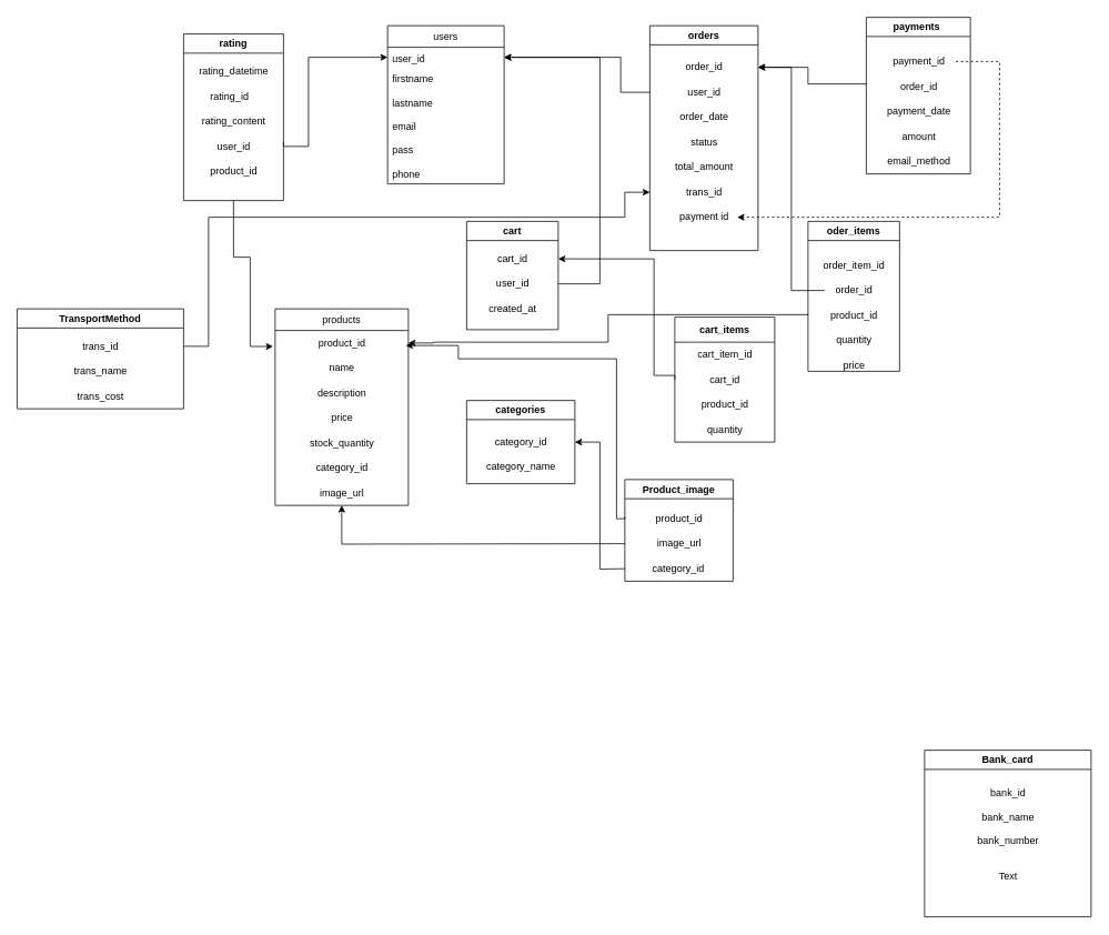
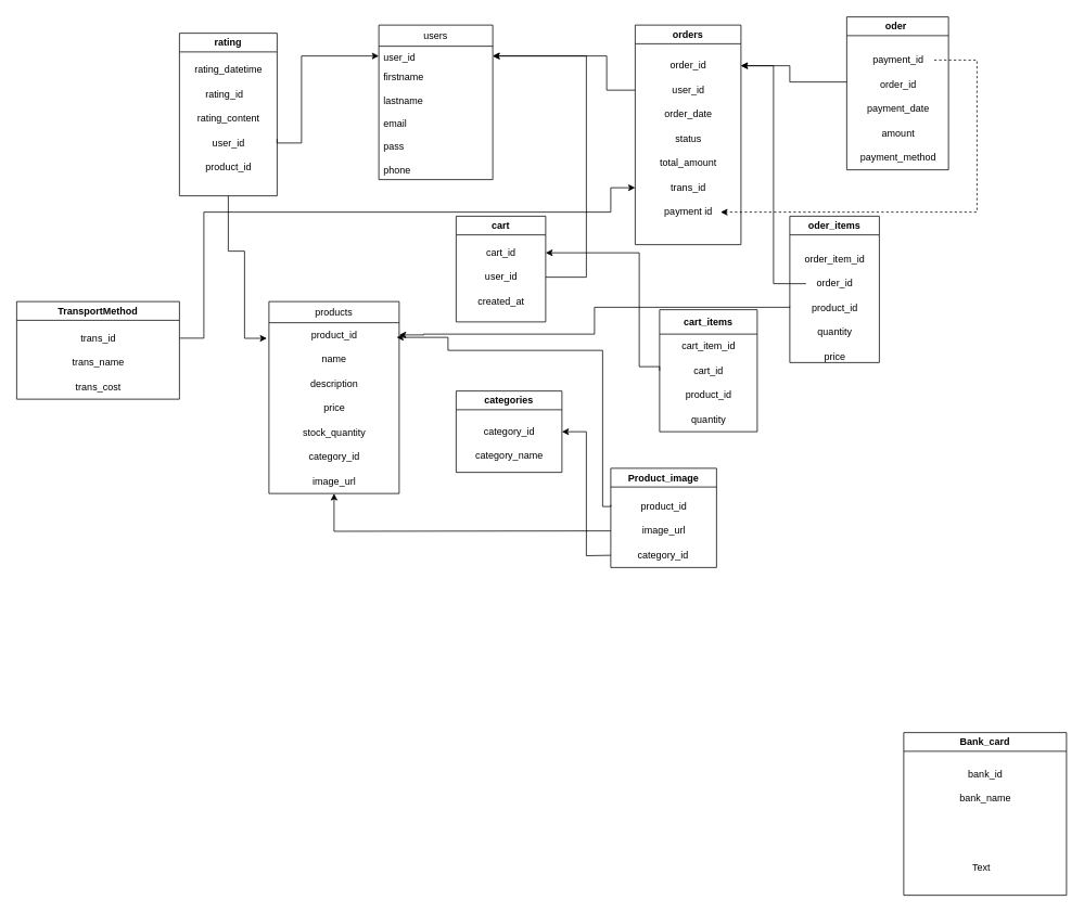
- <mxCell id="22" value="payments&amp;nbsp;" style="swimlane;whiteSpace=wrap;html=1;" vertex="1" parent="1"><mxGeometry x="1040" y="20" width="125" height="188" as="geometry" /></mxCell>
+ <mxCell id="22" value="oder&amp;nbsp;" style="swimlane;whiteSpace=wrap;html=1;" vertex="1" parent="1"><mxGeometry x="1040" y="20" width="125" height="188" as="geometry" /></mxCell>
- <mxCell id="27" value="email_method" style="text;html=1;align=center;verticalAlign=middle;resizable=0;points=[];autosize=1;strokeColor=none;fillColor=none;" vertex="1" parent="22"><mxGeometry x="2.5" y="158" width="120" height="30" as="geometry" /></mxCell>
+ <mxCell id="27" value="payment_method" style="text;html=1;align=center;verticalAlign=middle;resizable=0;points=[];autosize=1;strokeColor=none;fillColor=none;" vertex="1" parent="22"><mxGeometry x="2.5" y="158" width="120" height="30" as="geometry" /></mxCell>
- <mxCell id="74" value="bank_number&lt;div&gt;&lt;br&gt;&lt;/div&gt;" style="text;html=1;align=center;verticalAlign=middle;resizable=0;points=[];autosize=1;strokeColor=none;fillColor=none;" vertex="1" parent="72"><mxGeometry x="50" y="96" width="100" height="40" as="geometry" /></mxCell>
- <mxCell id="76" value="Text" style="text;html=1;align=center;verticalAlign=middle;resizable=0;points=[];autosize=1;strokeColor=none;fillColor=none;" vertex="1" parent="72"><mxGeometry x="75" y="136" width="50" height="30" as="geometry" /></mxCell>
+ <mxCell id="76" value="Text" style="text;html=1;align=center;verticalAlign=middle;resizable=0;points=[];autosize=1;strokeColor=none;fillColor=none;" vertex="1" parent="72"><mxGeometry x="70" y="151" width="50" height="30" as="geometry" /></mxCell>
